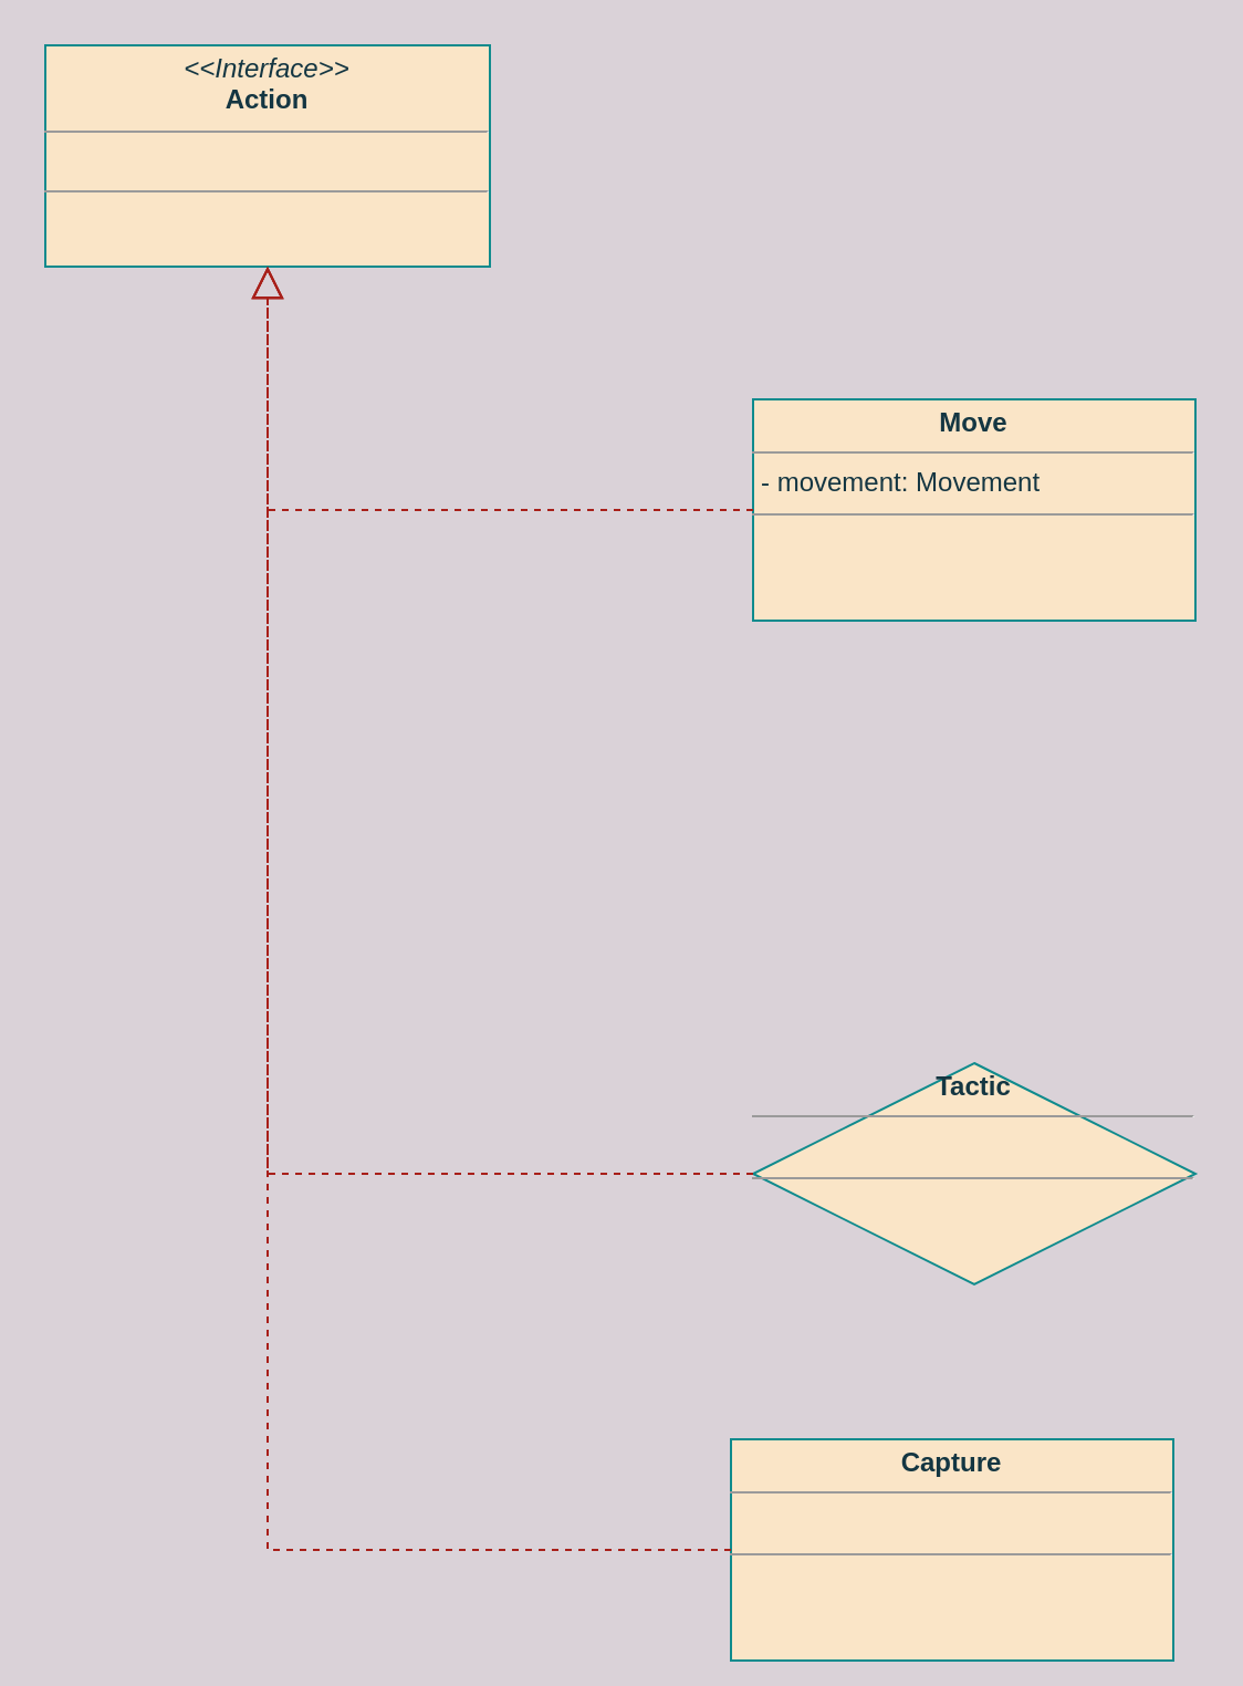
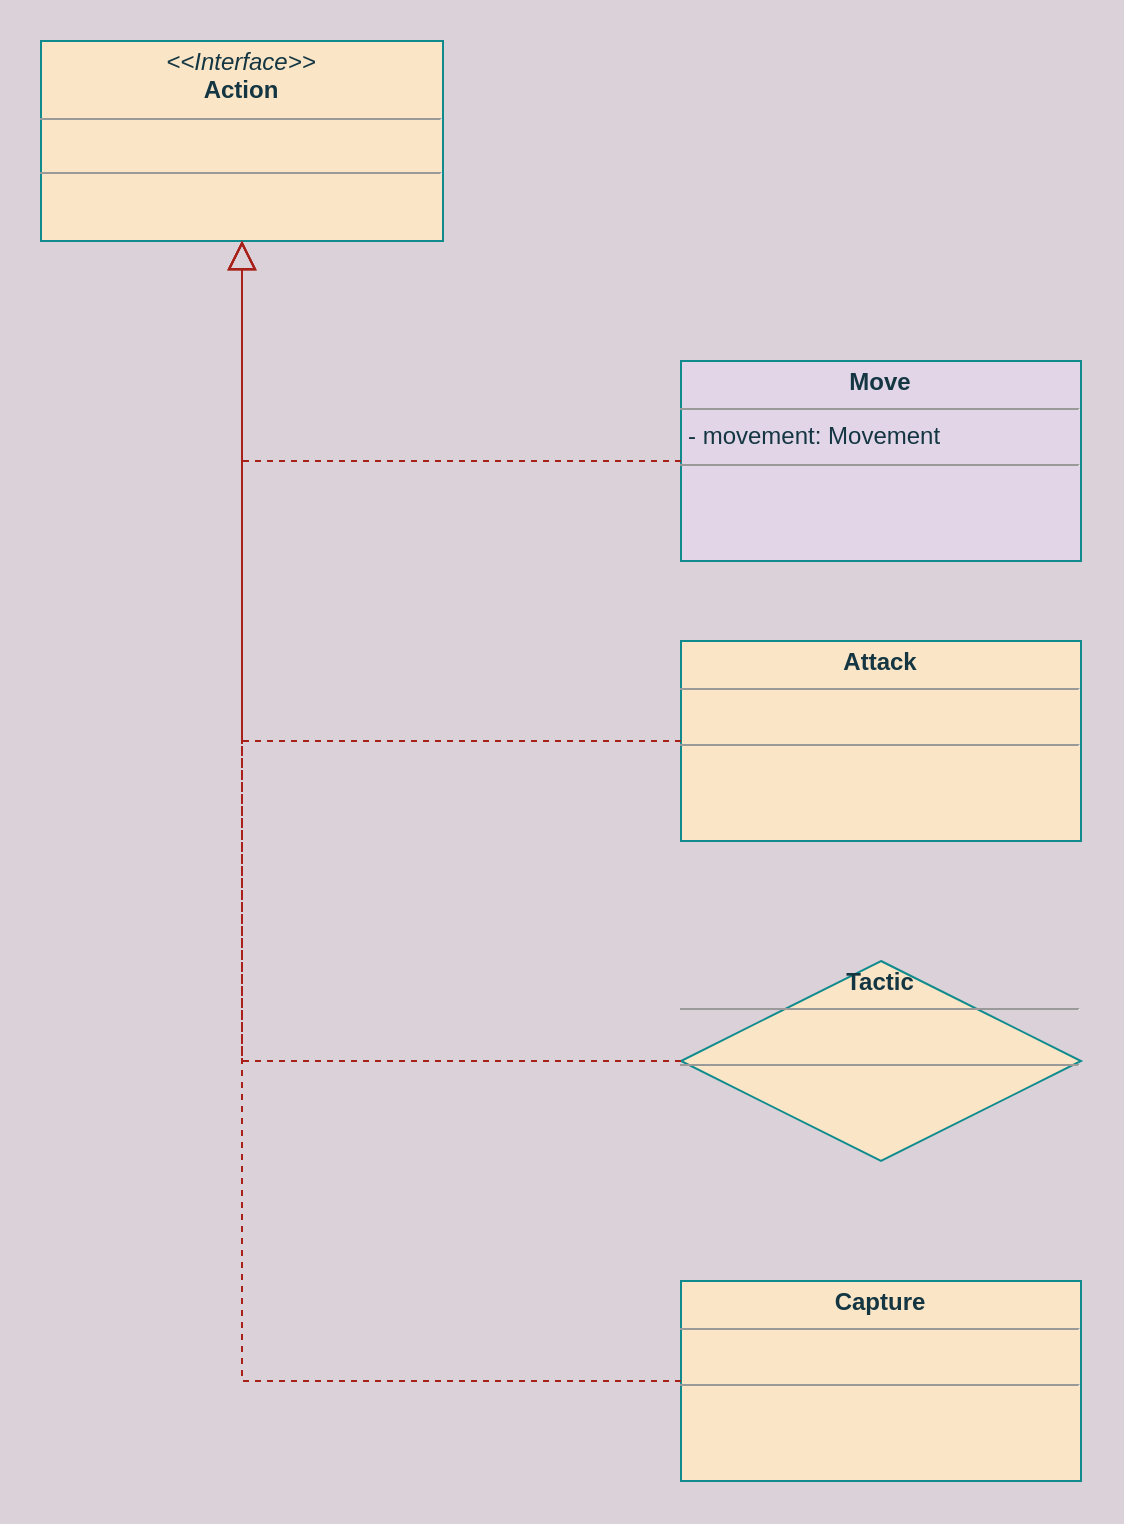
- <mxCell id="3" value="&lt;p style=&quot;margin:0px;margin-top:4px;text-align:center;&quot;&gt;&lt;b&gt;Move&lt;/b&gt;&lt;/p&gt;&lt;hr size=&quot;1&quot;&gt;&lt;p style=&quot;margin:0px;margin-left:4px;&quot;&gt;- movement: Movement&lt;/p&gt;&lt;hr size=&quot;1&quot;&gt;&lt;p style=&quot;margin:0px;margin-left:4px;&quot;&gt;&lt;br&gt;&lt;/p&gt;" style="verticalAlign=top;align=left;overflow=fill;fontSize=12;fontFamily=Helvetica;html=1;fillColor=#FAE5C7;strokeColor=#0F8B8D;fontColor=#143642;" vertex="1" parent="1"><mxGeometry x="340" y="180" width="200" height="100" as="geometry" /></mxCell>
+ <mxCell id="3" value="&lt;p style=&quot;margin:0px;margin-top:4px;text-align:center;&quot;&gt;&lt;b&gt;Move&lt;/b&gt;&lt;/p&gt;&lt;hr size=&quot;1&quot;&gt;&lt;p style=&quot;margin:0px;margin-left:4px;&quot;&gt;- movement: Movement&lt;/p&gt;&lt;hr size=&quot;1&quot;&gt;&lt;p style=&quot;margin:0px;margin-left:4px;&quot;&gt;&lt;br&gt;&lt;/p&gt;" style="verticalAlign=top;align=left;overflow=fill;fontSize=12;fontFamily=Helvetica;html=1;fillColor=#e1d5e7;strokeColor=#0F8B8D;fontColor=#143642;" vertex="1" parent="1"><mxGeometry x="340" y="180" width="200" height="100" as="geometry" /></mxCell>
+ <mxCell id="8" value="" style="endArrow=block;dashed=1;endFill=0;endSize=12;html=1;rounded=0;strokeColor=#A8201A;elbow=vertical;exitX=0;exitY=0.5;exitDx=0;exitDy=0;entryX=0.5;entryY=1;entryDx=0;entryDy=0;edgeStyle=orthogonalEdgeStyle;labelBackgroundColor=#DAD2D8;fontColor=#143642;" edge="1" parent="1" source="4" target="2"><mxGeometry width="160" relative="1" as="geometry"><mxPoint x="150" y="320" as="sourcePoint" /><mxPoint x="310" y="320" as="targetPoint" /></mxGeometry></mxCell>
+ <mxCell id="4" value="&lt;p style=&quot;margin:0px;margin-top:4px;text-align:center;&quot;&gt;&lt;b&gt;Attack&lt;/b&gt;&lt;/p&gt;&lt;hr size=&quot;1&quot;&gt;&lt;p style=&quot;margin:0px;margin-left:4px;&quot;&gt;&lt;br&gt;&lt;/p&gt;&lt;hr size=&quot;1&quot;&gt;&lt;p style=&quot;margin:0px;margin-left:4px;&quot;&gt;&lt;br&gt;&lt;/p&gt;" style="verticalAlign=top;align=left;overflow=fill;fontSize=12;fontFamily=Helvetica;html=1;fillColor=#FAE5C7;strokeColor=#0F8B8D;fontColor=#143642;" vertex="1" parent="1"><mxGeometry x="340" y="320" width="200" height="100" as="geometry" /></mxCell>
- <mxCell id="6" value="&lt;p style=&quot;margin:0px;margin-top:4px;text-align:center;&quot;&gt;&lt;b&gt;Capture&lt;/b&gt;&lt;/p&gt;&lt;hr size=&quot;1&quot;&gt;&lt;p style=&quot;margin:0px;margin-left:4px;&quot;&gt;&lt;br&gt;&lt;/p&gt;&lt;hr size=&quot;1&quot;&gt;&lt;p style=&quot;margin:0px;margin-left:4px;&quot;&gt;&lt;br&gt;&lt;/p&gt;" style="verticalAlign=top;align=left;overflow=fill;fontSize=12;fontFamily=Helvetica;html=1;fillColor=#FAE5C7;strokeColor=#0F8B8D;fontColor=#143642;" vertex="1" parent="1"><mxGeometry x="330" y="650" width="200" height="100" as="geometry" /></mxCell>
+ <mxCell id="6" value="&lt;p style=&quot;margin:0px;margin-top:4px;text-align:center;&quot;&gt;&lt;b&gt;Capture&lt;/b&gt;&lt;/p&gt;&lt;hr size=&quot;1&quot;&gt;&lt;p style=&quot;margin:0px;margin-left:4px;&quot;&gt;&lt;br&gt;&lt;/p&gt;&lt;hr size=&quot;1&quot;&gt;&lt;p style=&quot;margin:0px;margin-left:4px;&quot;&gt;&lt;br&gt;&lt;/p&gt;" style="verticalAlign=top;align=left;overflow=fill;fontSize=12;fontFamily=Helvetica;html=1;fillColor=#FAE5C7;strokeColor=#0F8B8D;fontColor=#143642;" vertex="1" parent="1"><mxGeometry x="340" y="640" width="200" height="100" as="geometry" /></mxCell>
